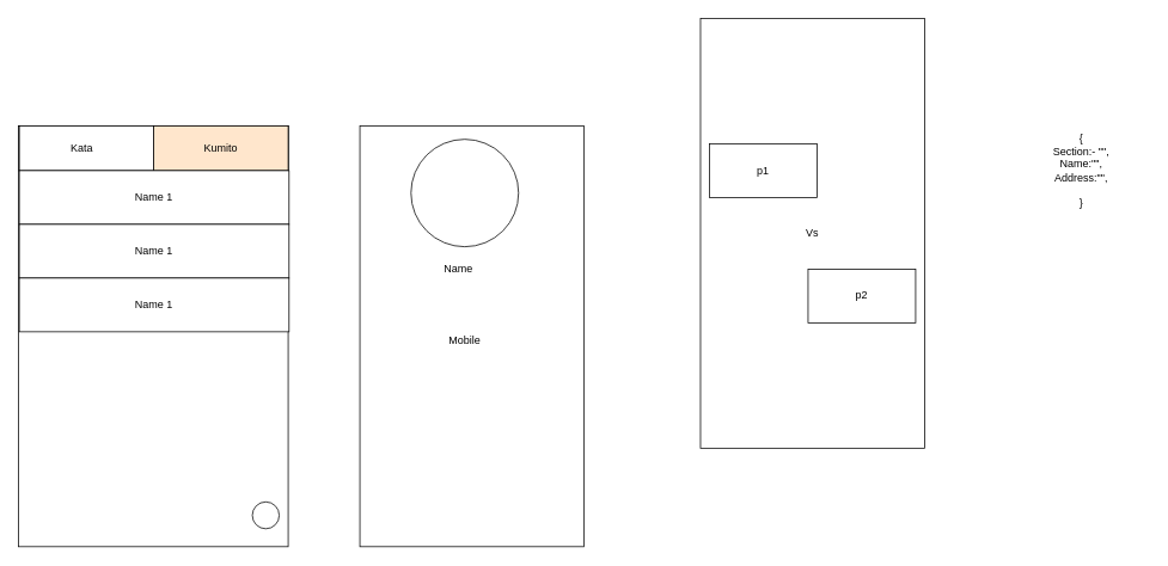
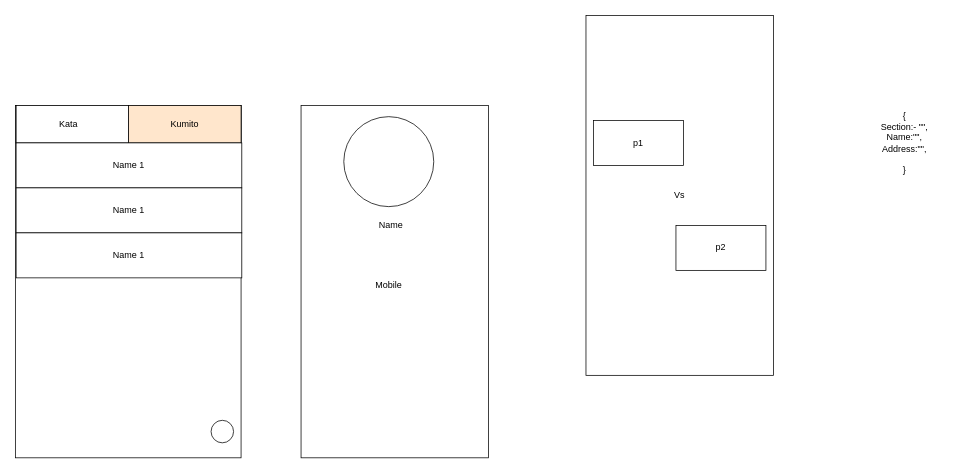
- <mxCell id="12" value="Name" style="text;html=1;strokeColor=none;fillColor=none;align=center;verticalAlign=middle;whiteSpace=wrap;rounded=0;" vertex="1" parent="1"><mxGeometry x="471" y="290" width="80" height="20" as="geometry" /></mxCell>
+ <mxCell id="12" value="Name" style="text;html=1;strokeColor=none;fillColor=none;align=center;verticalAlign=middle;whiteSpace=wrap;rounded=0;" vertex="1" parent="1"><mxGeometry x="481" y="290" width="80" height="20" as="geometry" /></mxCell>
